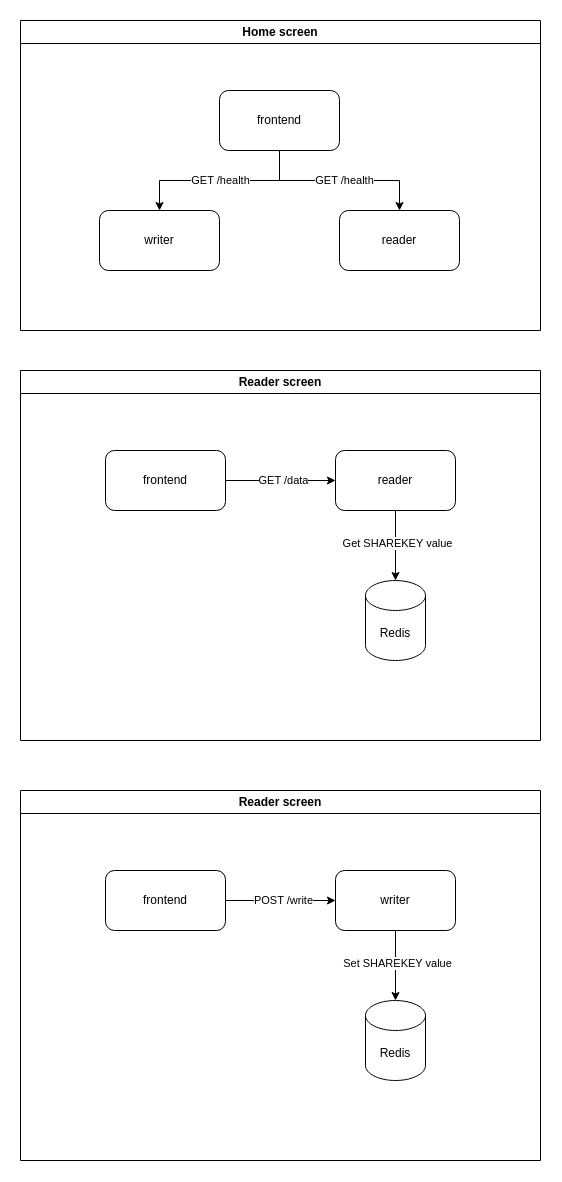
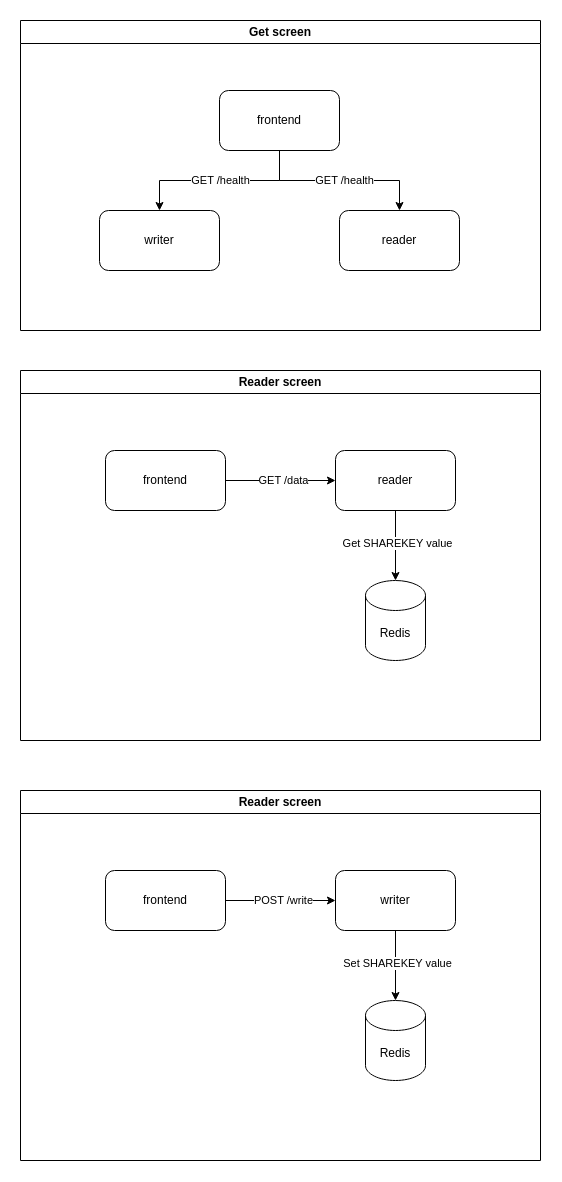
- <mxCell id="2" value="Home screen" style="swimlane;whiteSpace=wrap;html=1;" vertex="1" parent="1"><mxGeometry x="20" y="20" width="520" height="310" as="geometry" /></mxCell>
+ <mxCell id="2" value="Get screen" style="swimlane;whiteSpace=wrap;html=1;" vertex="1" parent="1"><mxGeometry x="20" y="20" width="520" height="310" as="geometry" /></mxCell>
